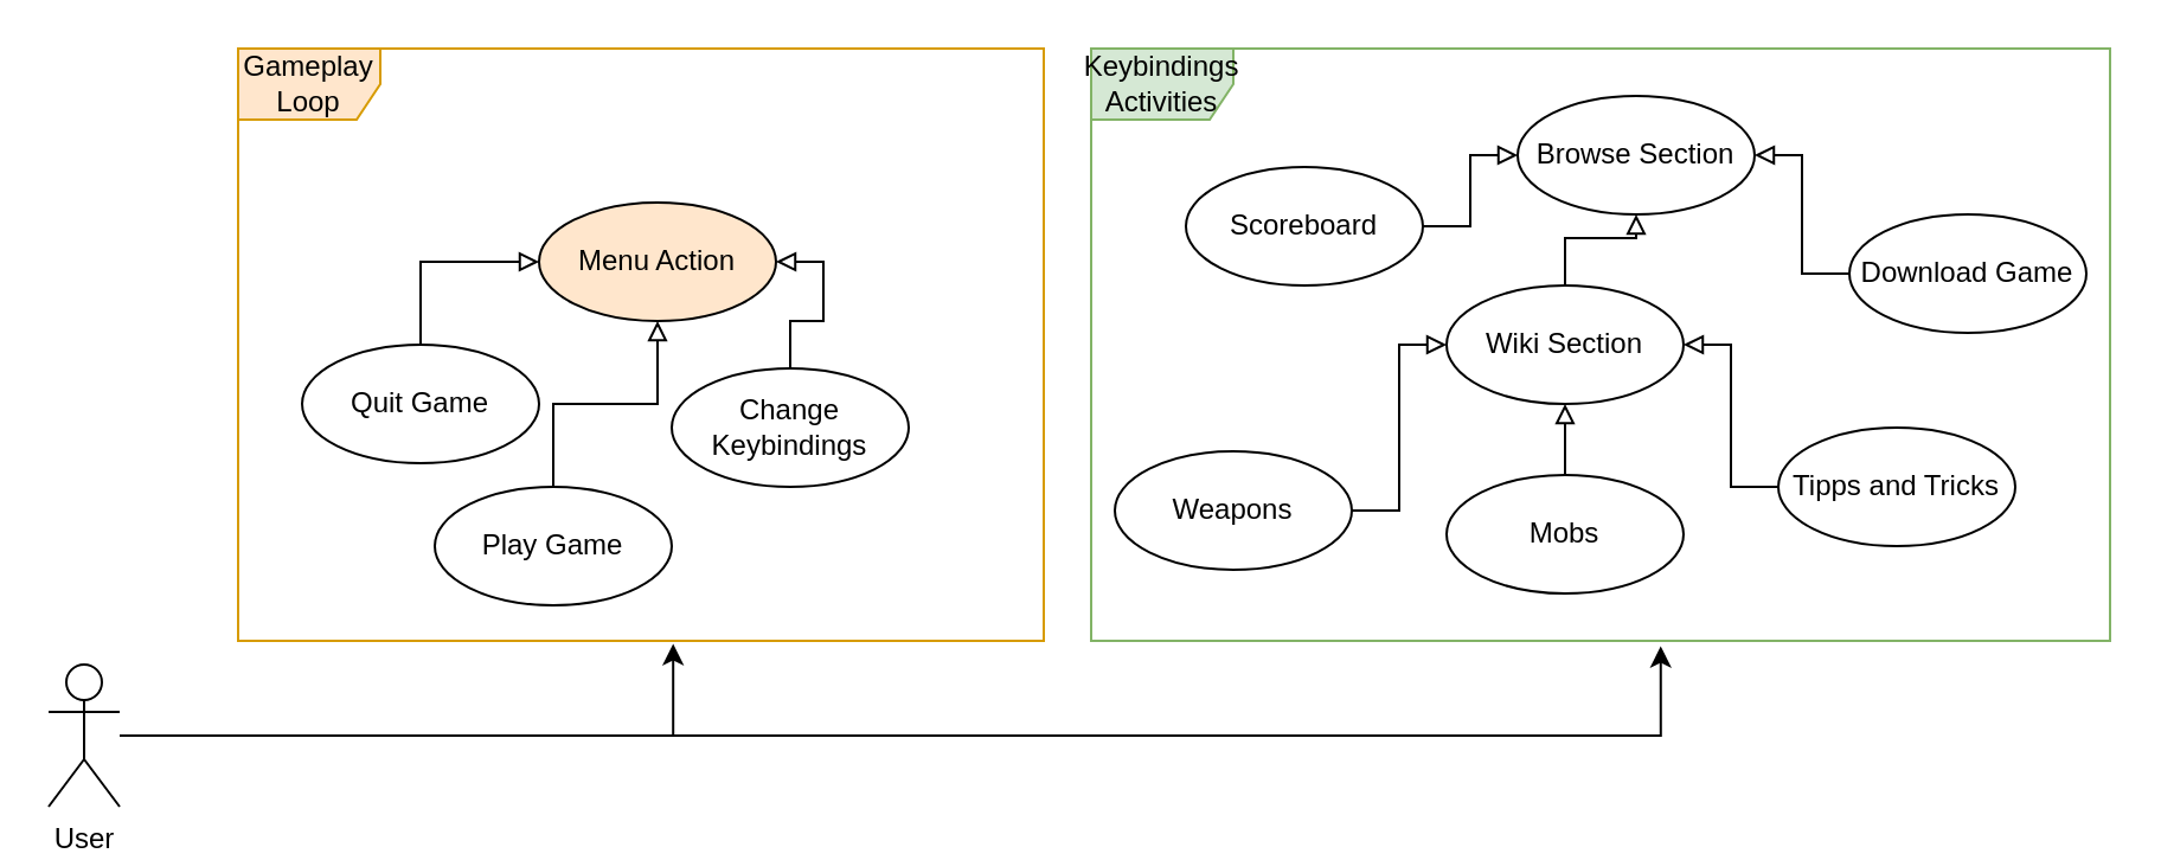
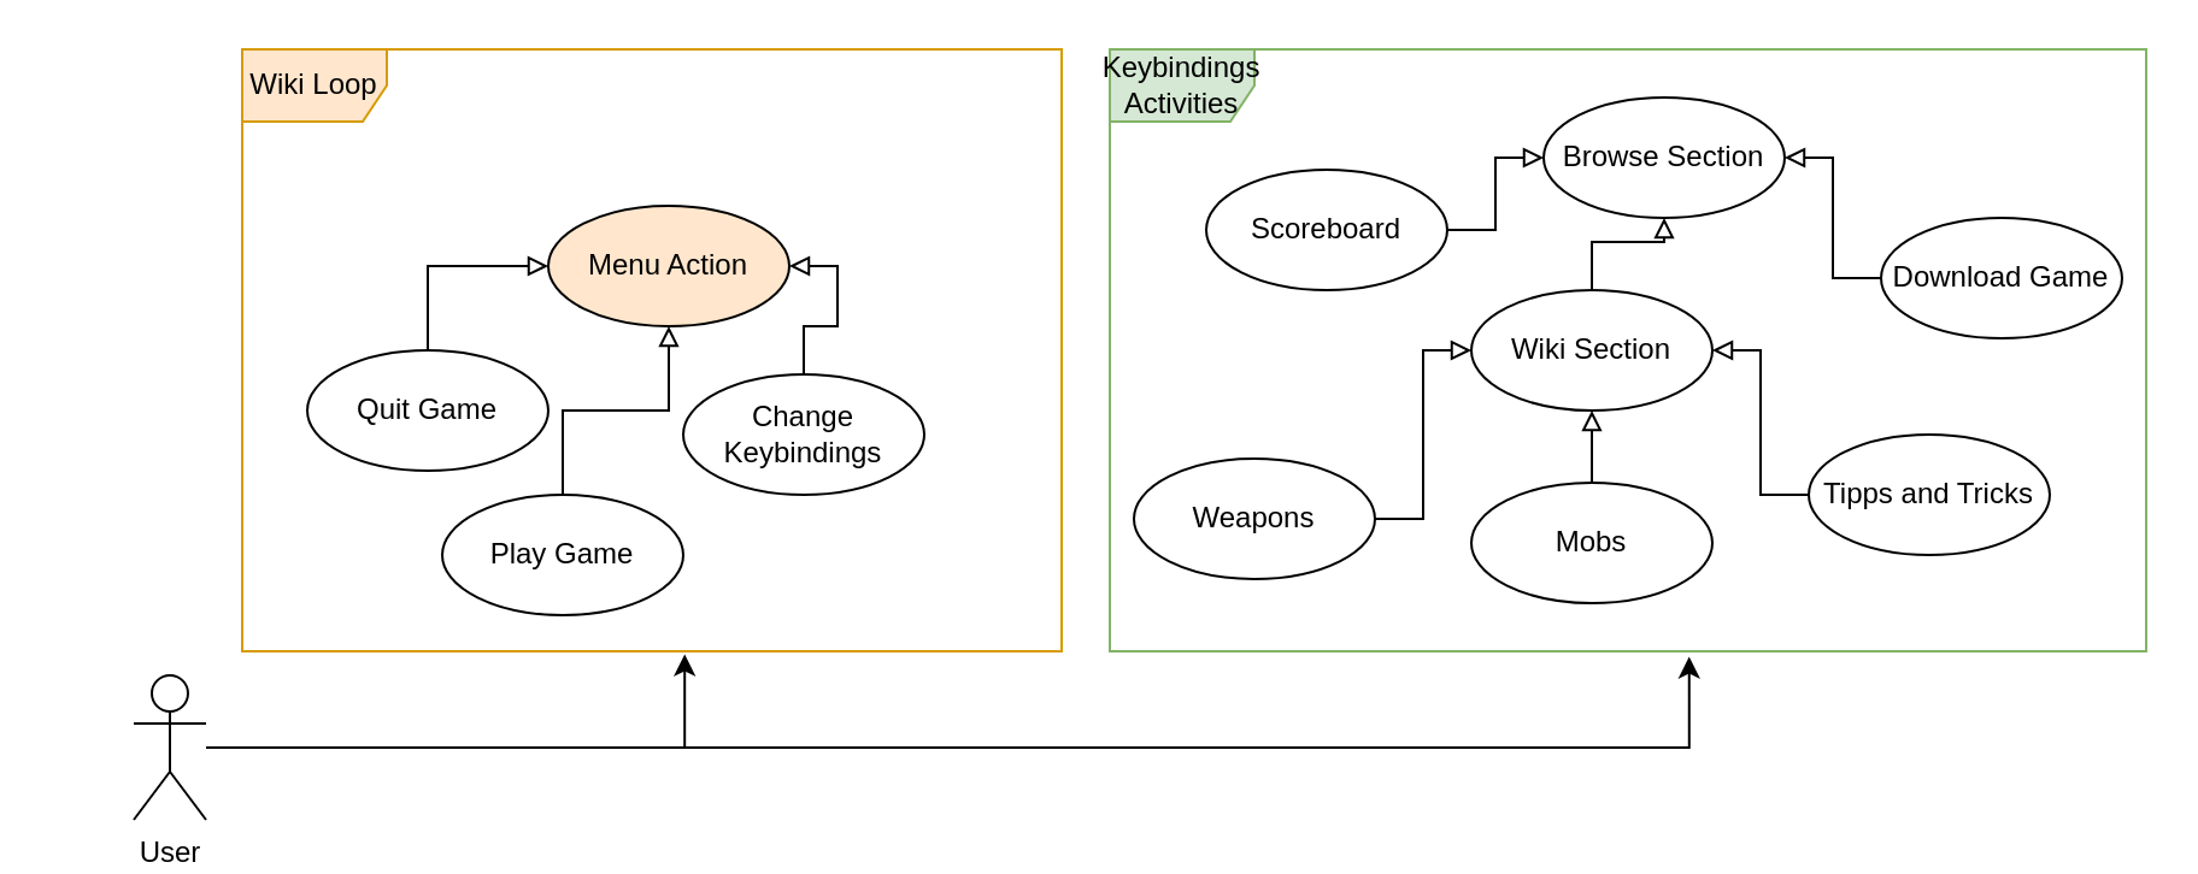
- <mxCell id="27" value="Gameplay Loop" style="shape=umlFrame;whiteSpace=wrap;html=1;pointerEvents=0;fillColor=#ffe6cc;strokeColor=#d79b00;" vertex="1" parent="20"><mxGeometry width="340" height="250" as="geometry" /></mxCell>
+ <mxCell id="27" value="Wiki Loop" style="shape=umlFrame;whiteSpace=wrap;html=1;pointerEvents=0;fillColor=#ffe6cc;strokeColor=#d79b00;" vertex="1" parent="20"><mxGeometry width="340" height="250" as="geometry" /></mxCell>
- <mxCell id="2" value="User" style="shape=umlActor;verticalLabelPosition=bottom;verticalAlign=top;html=1;" vertex="1" parent="1"><mxGeometry x="20" y="280" width="30" height="60" as="geometry" /></mxCell>
+ <mxCell id="2" value="User" style="shape=umlActor;verticalLabelPosition=bottom;verticalAlign=top;html=1;" vertex="1" parent="1"><mxGeometry x="55" y="280" width="30" height="60" as="geometry" /></mxCell>
